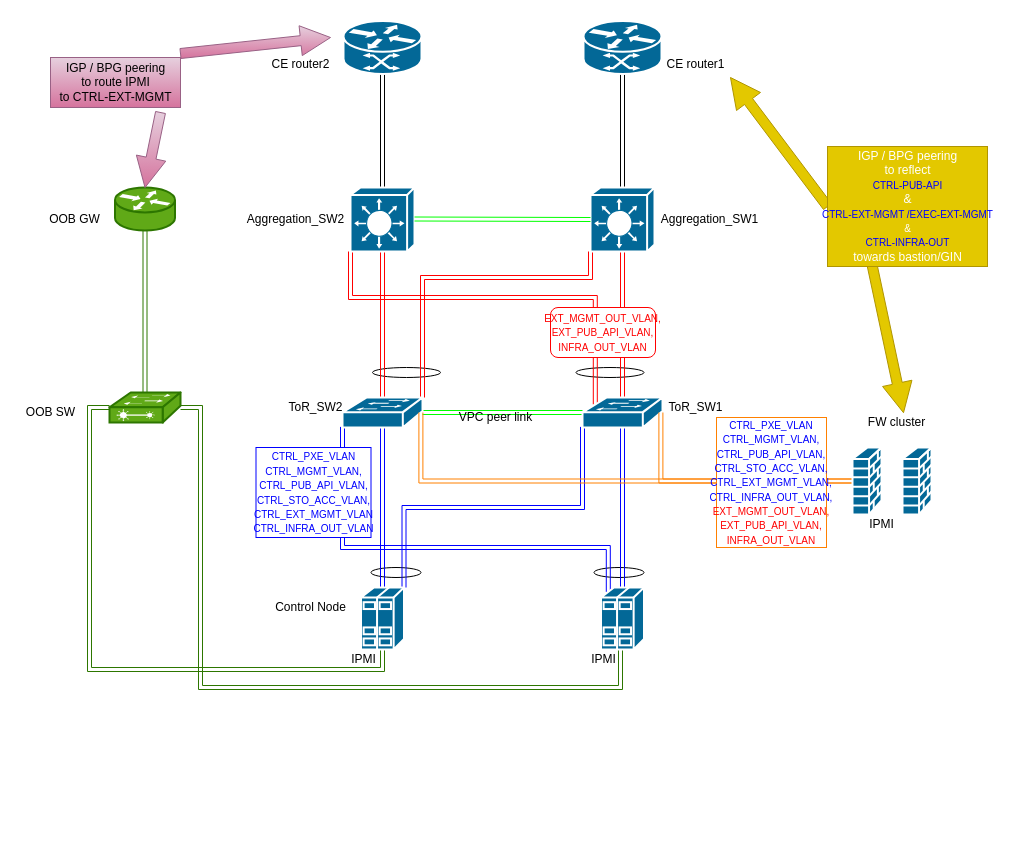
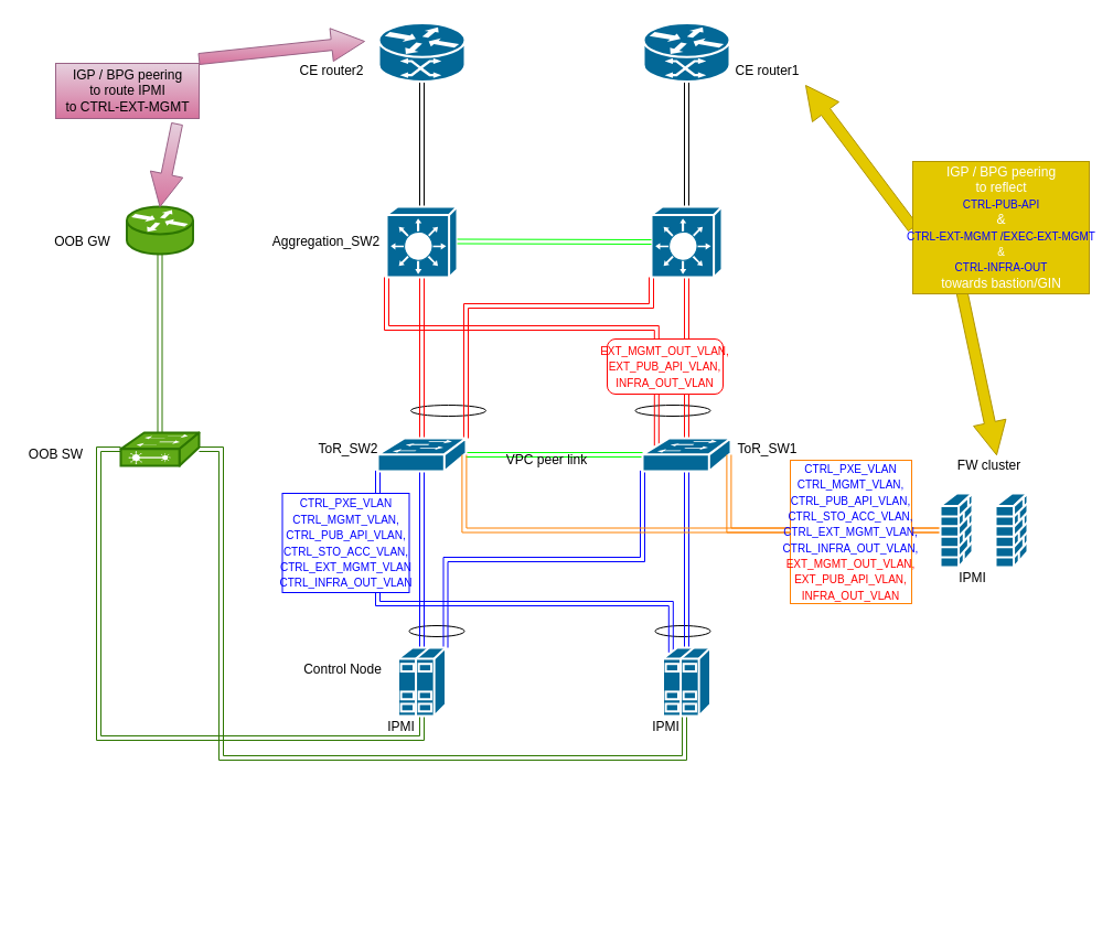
- <mxCell id="32" value="Aggregation_SW1" style="text;html=1;align=center;verticalAlign=middle;resizable=0;points=[];autosize=1;" parent="1" vertex="1"><mxGeometry x="654" y="209" width="110" height="20" as="geometry" /></mxCell>
